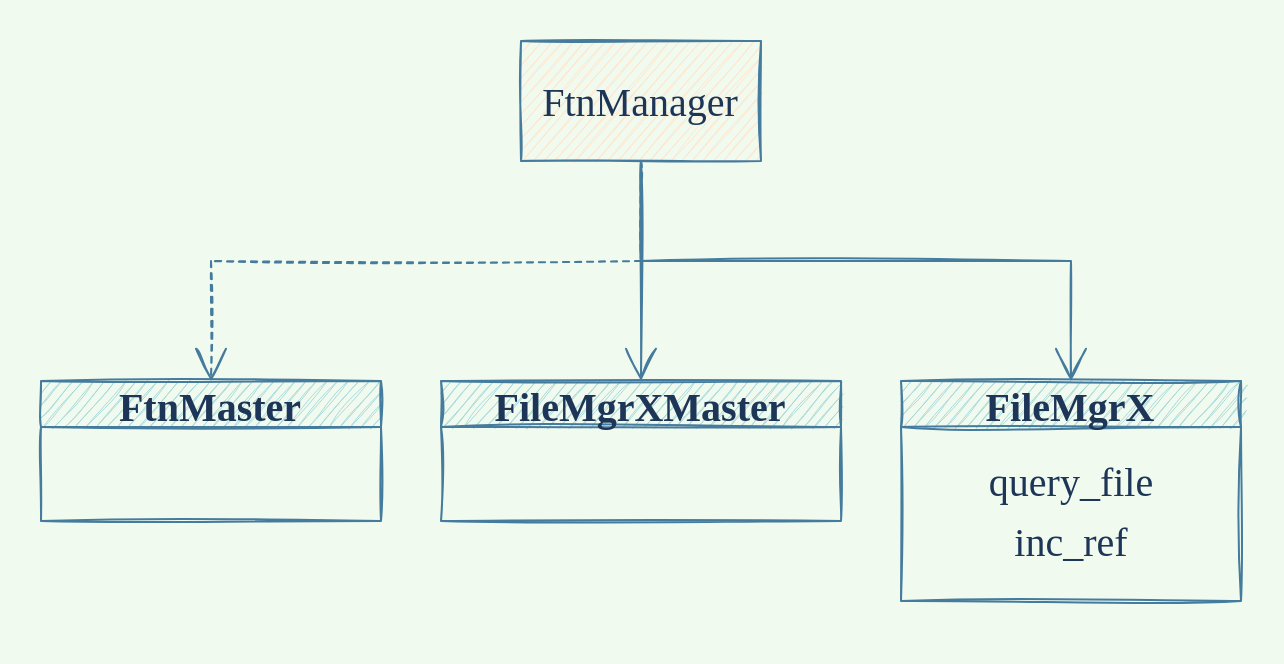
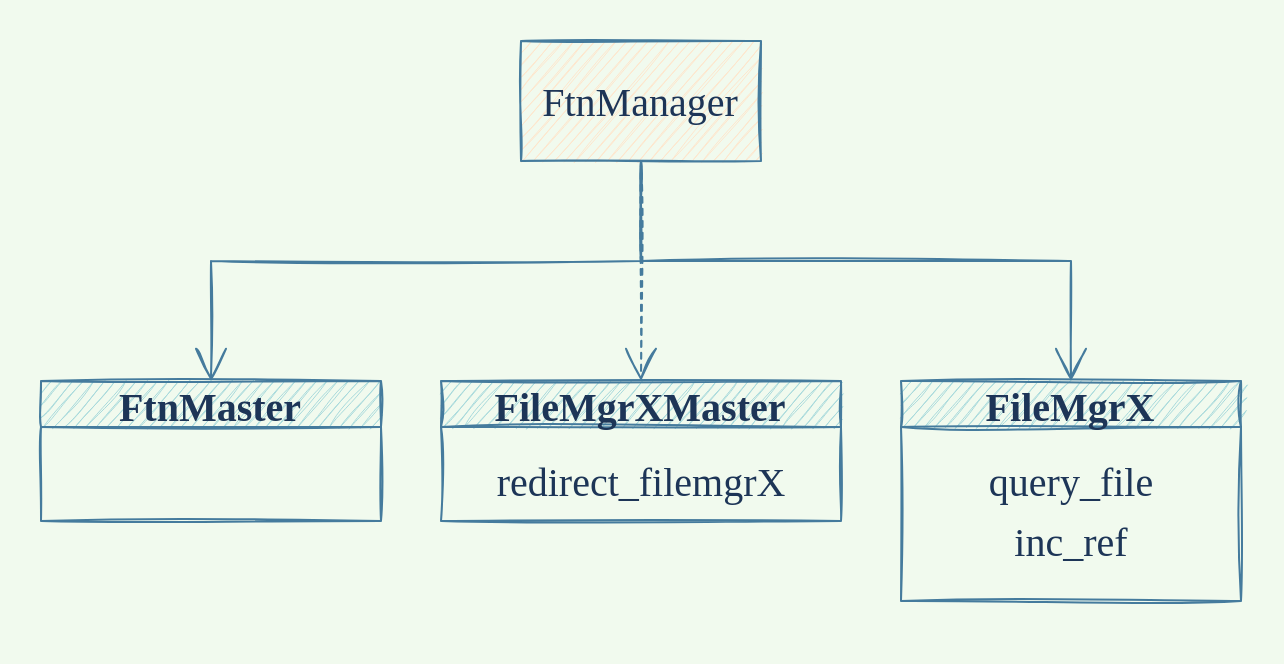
- <mxCell id="2" style="edgeStyle=orthogonalEdgeStyle;rounded=0;sketch=1;hachureGap=4;orthogonalLoop=1;jettySize=auto;html=1;exitX=0.5;exitY=1;exitDx=0;exitDy=0;entryX=0.5;entryY=0;entryDx=0;entryDy=0;fontFamily=Architects Daughter;fontSource=https%3A%2F%2Ffonts.googleapis.com%2Fcss%3Ffamily%3DArchitects%2BDaughter;fontSize=16;endArrow=open;startSize=14;endSize=14;sourcePerimeterSpacing=8;targetPerimeterSpacing=8;strokeColor=#457B9D;fontColor=#1D3557;labelBackgroundColor=#F1FAEE;dashed=1;" edge="1" parent="1" source="5" target="8"><mxGeometry relative="1" as="geometry"><mxPoint x="130" y="190" as="targetPoint" /></mxGeometry></mxCell>
+ <mxCell id="2" style="edgeStyle=orthogonalEdgeStyle;rounded=0;sketch=1;hachureGap=4;orthogonalLoop=1;jettySize=auto;html=1;exitX=0.5;exitY=1;exitDx=0;exitDy=0;entryX=0.5;entryY=0;entryDx=0;entryDy=0;fontFamily=Architects Daughter;fontSource=https%3A%2F%2Ffonts.googleapis.com%2Fcss%3Ffamily%3DArchitects%2BDaughter;fontSize=16;endArrow=open;startSize=14;endSize=14;sourcePerimeterSpacing=8;targetPerimeterSpacing=8;strokeColor=#457B9D;fontColor=#1D3557;labelBackgroundColor=#F1FAEE;" edge="1" parent="1" source="5" target="8"><mxGeometry relative="1" as="geometry"><mxPoint x="130" y="190" as="targetPoint" /></mxGeometry></mxCell>
- <mxCell id="3" style="edgeStyle=orthogonalEdgeStyle;rounded=0;sketch=1;hachureGap=4;orthogonalLoop=1;jettySize=auto;html=1;exitX=0.5;exitY=1;exitDx=0;exitDy=0;entryX=0.5;entryY=0;entryDx=0;entryDy=0;fontFamily=Architects Daughter;fontSource=https%3A%2F%2Ffonts.googleapis.com%2Fcss%3Ffamily%3DArchitects%2BDaughter;fontSize=16;endArrow=open;startSize=14;endSize=14;sourcePerimeterSpacing=8;targetPerimeterSpacing=8;strokeColor=#457B9D;fontColor=#1D3557;labelBackgroundColor=#F1FAEE;" edge="1" parent="1" source="5" target="9"><mxGeometry relative="1" as="geometry"><mxPoint x="320" y="190" as="targetPoint" /></mxGeometry></mxCell>
+ <mxCell id="3" style="edgeStyle=orthogonalEdgeStyle;rounded=0;sketch=1;hachureGap=4;orthogonalLoop=1;jettySize=auto;html=1;exitX=0.5;exitY=1;exitDx=0;exitDy=0;entryX=0.5;entryY=0;entryDx=0;entryDy=0;fontFamily=Architects Daughter;fontSource=https%3A%2F%2Ffonts.googleapis.com%2Fcss%3Ffamily%3DArchitects%2BDaughter;fontSize=16;endArrow=open;startSize=14;endSize=14;sourcePerimeterSpacing=8;targetPerimeterSpacing=8;strokeColor=#457B9D;fontColor=#1D3557;labelBackgroundColor=#F1FAEE;dashed=1;" edge="1" parent="1" source="5" target="9"><mxGeometry relative="1" as="geometry"><mxPoint x="320" y="190" as="targetPoint" /></mxGeometry></mxCell>
+ <mxCell id="10" value="redirect_filemgrX" style="text;html=1;align=center;verticalAlign=middle;resizable=0;points=[];autosize=1;strokeColor=none;fillColor=none;fontSize=20;fontFamily=Architects Daughter;fontColor=#1D3557;" vertex="1" parent="9"><mxGeometry x="5" y="30" width="190" height="40" as="geometry" /></mxCell>
